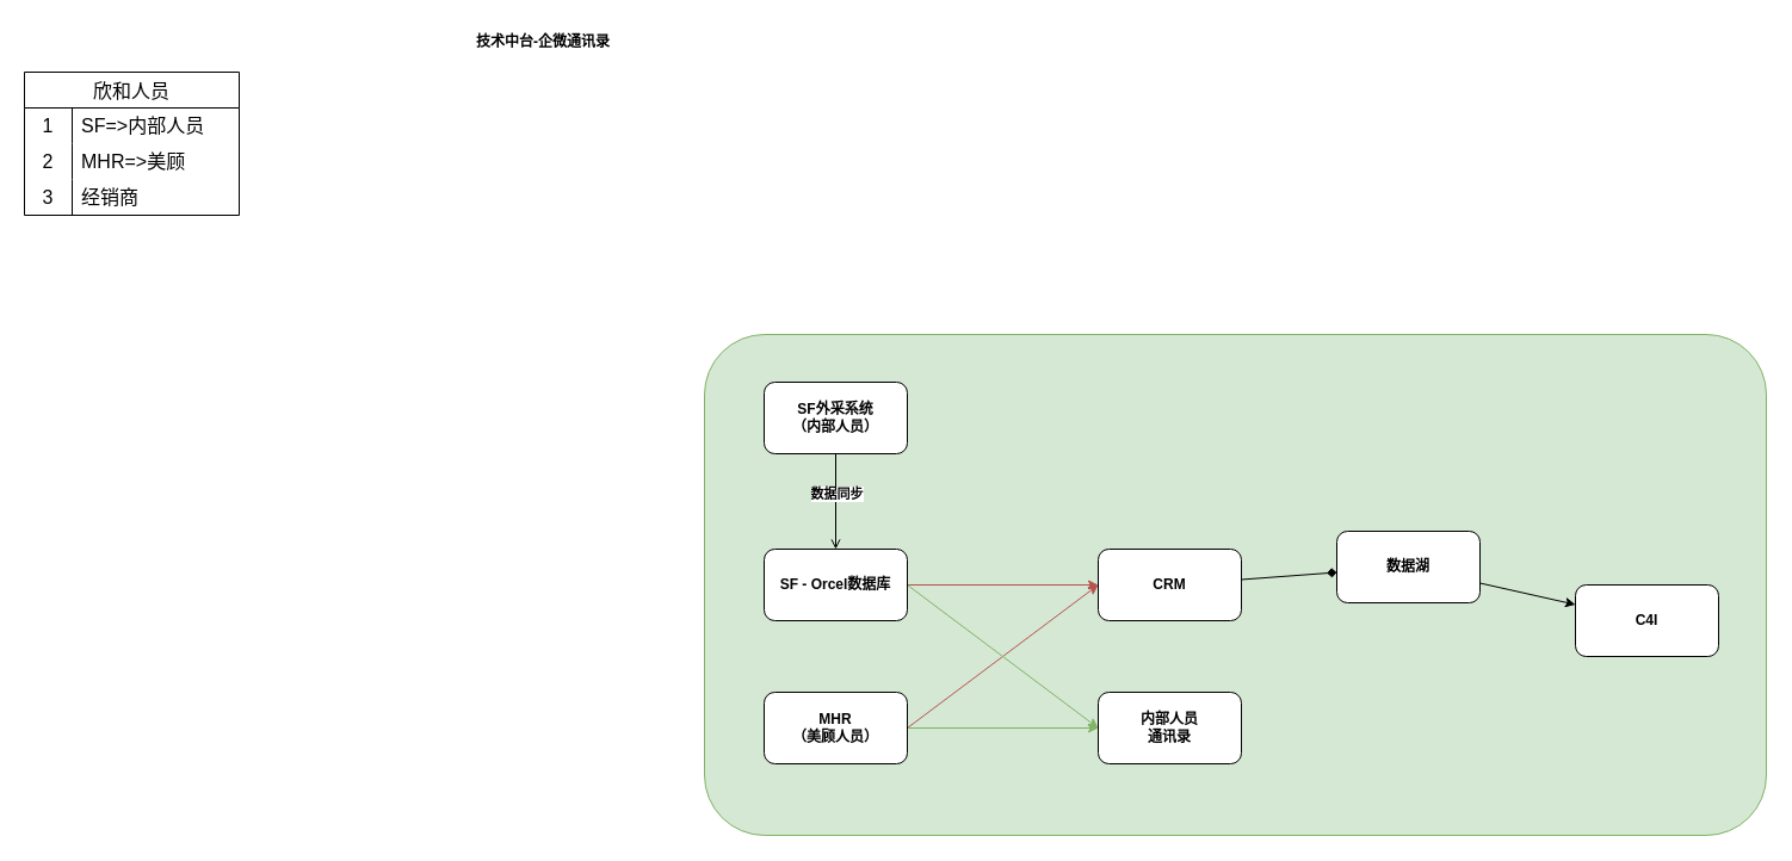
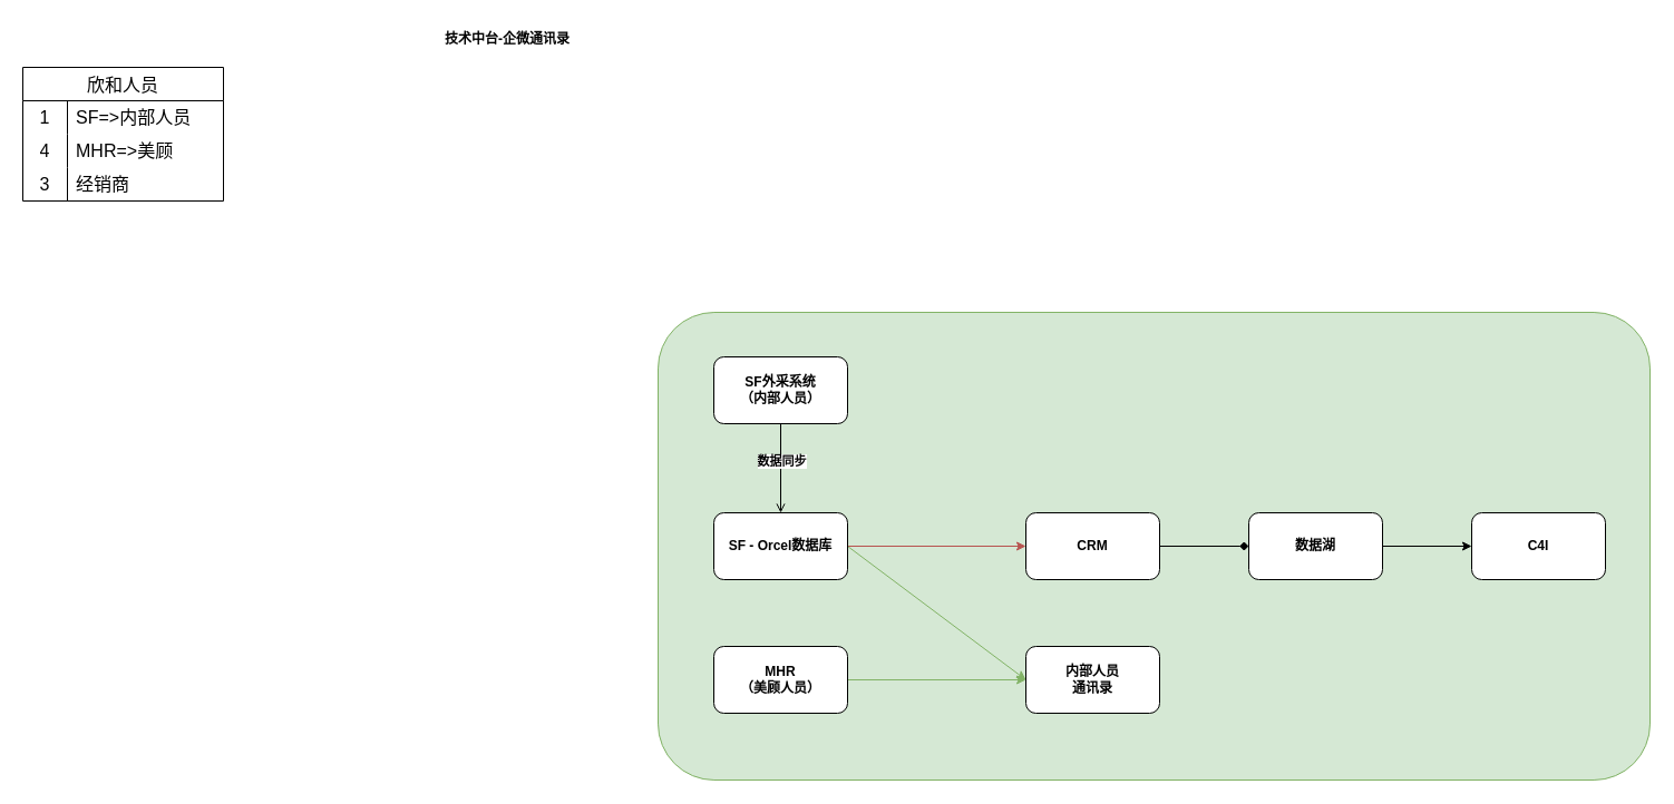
- <mxCell id="8" value="2" style="shape=partialRectangle;html=1;whiteSpace=wrap;connectable=0;fillColor=none;top=0;left=0;bottom=0;right=0;overflow=hidden;strokeColor=inherit;fontSize=16;" vertex="1" parent="7"><mxGeometry width="40" height="30" as="geometry"><mxRectangle width="40" height="30" as="alternateBounds" /></mxGeometry></mxCell>
+ <mxCell id="8" value="4" style="shape=partialRectangle;html=1;whiteSpace=wrap;connectable=0;fillColor=none;top=0;left=0;bottom=0;right=0;overflow=hidden;strokeColor=inherit;fontSize=16;" vertex="1" parent="7"><mxGeometry width="40" height="30" as="geometry"><mxRectangle width="40" height="30" as="alternateBounds" /></mxGeometry></mxCell>
- <mxCell id="27" value="数据湖" style="whiteSpace=wrap;html=1;rounded=1;fontStyle=1;" vertex="1" parent="1"><mxGeometry x="1120" y="445" width="120" height="60" as="geometry" /></mxCell>
+ <mxCell id="27" value="数据湖" style="whiteSpace=wrap;html=1;rounded=1;fontStyle=1;" vertex="1" parent="1"><mxGeometry x="1120" y="460" width="120" height="60" as="geometry" /></mxCell>
- <mxCell id="28" value="C4I" style="whiteSpace=wrap;html=1;rounded=1;fontStyle=1;" vertex="1" parent="1"><mxGeometry x="1320" y="490" width="120" height="60" as="geometry" /></mxCell>
+ <mxCell id="28" value="C4I" style="whiteSpace=wrap;html=1;rounded=1;fontStyle=1;" vertex="1" parent="1"><mxGeometry x="1320" y="460" width="120" height="60" as="geometry" /></mxCell>
- <mxCell id="16" style="edgeStyle=none;rounded=0;orthogonalLoop=1;jettySize=auto;html=1;entryX=0;entryY=0.5;entryDx=0;entryDy=0;fillColor=#f8cecc;strokeColor=#b85450;exitX=1;exitY=0.5;exitDx=0;exitDy=0;fontStyle=1" edge="1" parent="1" source="18" target="24"><mxGeometry relative="1" as="geometry"><mxPoint x="760" y="620" as="sourcePoint" /></mxGeometry></mxCell>
